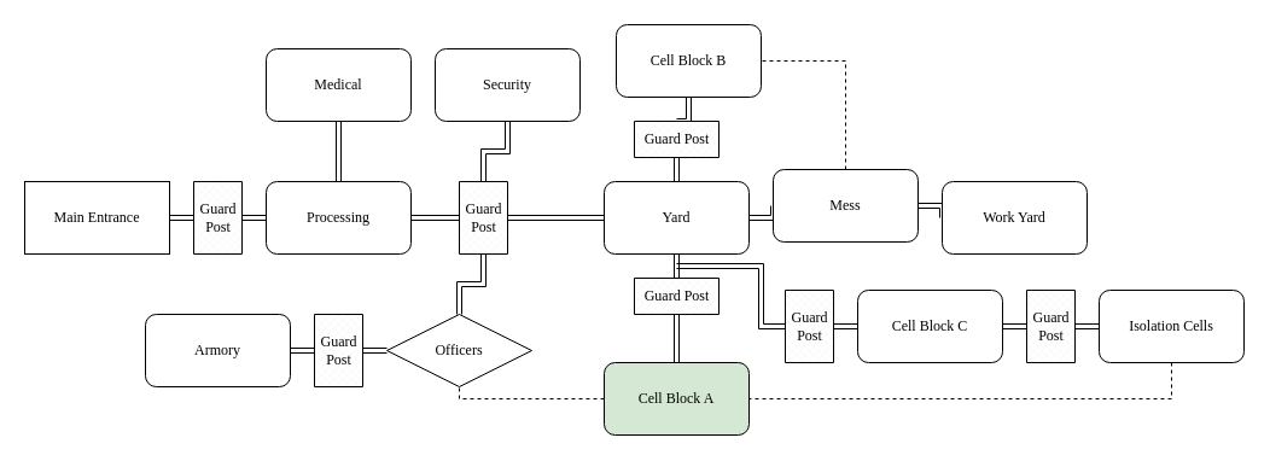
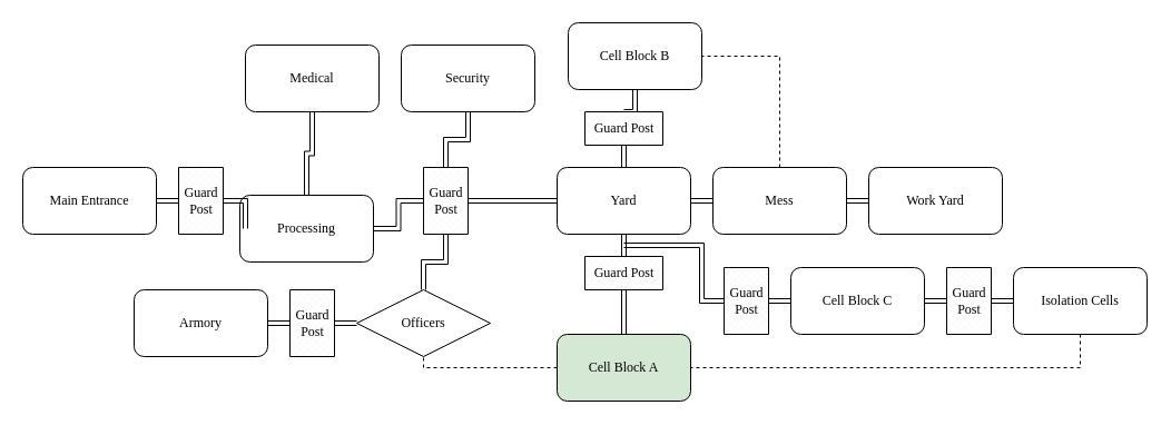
- <mxCell id="21" value="Mess" style="rounded=1;whiteSpace=wrap;html=1;fontFamily=Titillium Web;fontSource=https%3A%2F%2Ffonts.googleapis.com%2Fcss%3Ffamily%3DTitillium%2BWeb;" vertex="1" parent="1"><mxGeometry x="640" y="140" width="120" height="60" as="geometry" /></mxCell>
+ <mxCell id="21" value="Mess" style="rounded=1;whiteSpace=wrap;html=1;fontFamily=Titillium Web;fontSource=https%3A%2F%2Ffonts.googleapis.com%2Fcss%3Ffamily%3DTitillium%2BWeb;" vertex="1" parent="1"><mxGeometry x="640" y="150" width="120" height="60" as="geometry" /></mxCell>
- <mxCell id="3" value="Main Entrance" style="whiteSpace=wrap;html=1;fontFamily=Titillium Web;fontSource=https%3A%2F%2Ffonts.googleapis.com%2Fcss%3Ffamily%3DTitillium%2BWeb;rounded=0;" vertex="1" parent="1"><mxGeometry x="20" y="150" width="120" height="60" as="geometry" /></mxCell>
+ <mxCell id="3" value="Main Entrance" style="rounded=1;whiteSpace=wrap;html=1;fontFamily=Titillium Web;fontSource=https%3A%2F%2Ffonts.googleapis.com%2Fcss%3Ffamily%3DTitillium%2BWeb;" vertex="1" parent="1"><mxGeometry x="20" y="150" width="120" height="60" as="geometry" /></mxCell>
- <mxCell id="5" value="&lt;div&gt;Processing&lt;/div&gt;" style="rounded=1;whiteSpace=wrap;html=1;fontFamily=Titillium Web;fontSource=https%3A%2F%2Ffonts.googleapis.com%2Fcss%3Ffamily%3DTitillium%2BWeb;" vertex="1" parent="1"><mxGeometry x="220" y="150" width="120" height="60" as="geometry" /></mxCell>
+ <mxCell id="5" value="&lt;div&gt;Processing&lt;/div&gt;" style="rounded=1;whiteSpace=wrap;html=1;fontFamily=Titillium Web;fontSource=https%3A%2F%2Ffonts.googleapis.com%2Fcss%3Ffamily%3DTitillium%2BWeb;" vertex="1" parent="1"><mxGeometry x="215" y="175" width="120" height="60" as="geometry" /></mxCell>
